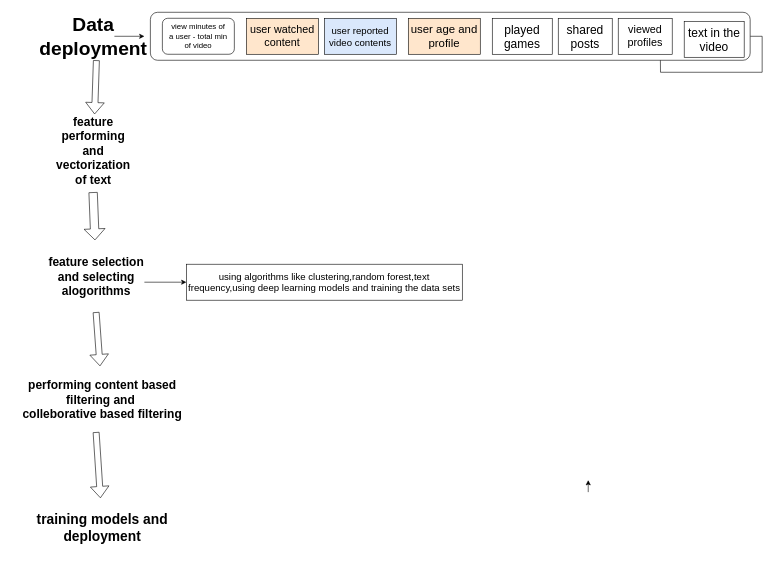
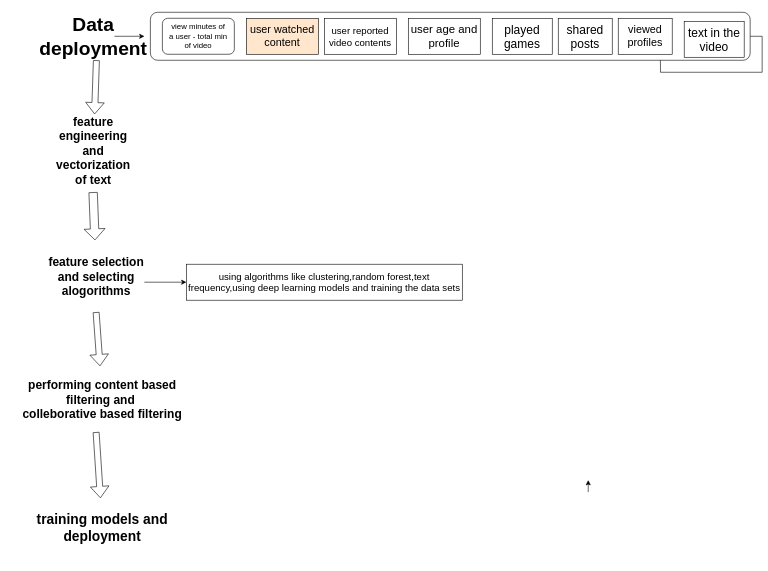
- <mxCell id="9" value="user reported video contents" style="rounded=0;whiteSpace=wrap;html=1;fontSize=16;fillColor=#dae8fc;" parent="1" vertex="1"><mxGeometry x="540" y="30" width="120" height="60" as="geometry" /></mxCell>
+ <mxCell id="9" value="user reported video contents" style="rounded=0;whiteSpace=wrap;html=1;fontSize=16;" parent="1" vertex="1"><mxGeometry x="540" y="30" width="120" height="60" as="geometry" /></mxCell>
- <mxCell id="10" value="user age and profile" style="rounded=0;whiteSpace=wrap;html=1;fontSize=19;fillColor=#ffe6cc;" parent="1" vertex="1"><mxGeometry x="680" y="30" width="120" height="60" as="geometry" /></mxCell>
+ <mxCell id="10" value="user age and profile" style="rounded=0;whiteSpace=wrap;html=1;fontSize=19;" parent="1" vertex="1"><mxGeometry x="680" y="30" width="120" height="60" as="geometry" /></mxCell>
- <mxCell id="16" value="feature performing and vectorization of text" style="text;html=1;strokeColor=none;fillColor=none;align=center;verticalAlign=middle;whiteSpace=wrap;rounded=0;fontSize=20;fontStyle=1" parent="1" vertex="1"><mxGeometry x="90" y="190" width="130" height="120" as="geometry" /></mxCell>
+ <mxCell id="16" value="feature engineering and vectorization of text" style="text;html=1;strokeColor=none;fillColor=none;align=center;verticalAlign=middle;whiteSpace=wrap;rounded=0;fontSize=20;fontStyle=1" parent="1" vertex="1"><mxGeometry x="90" y="190" width="130" height="120" as="geometry" /></mxCell>
